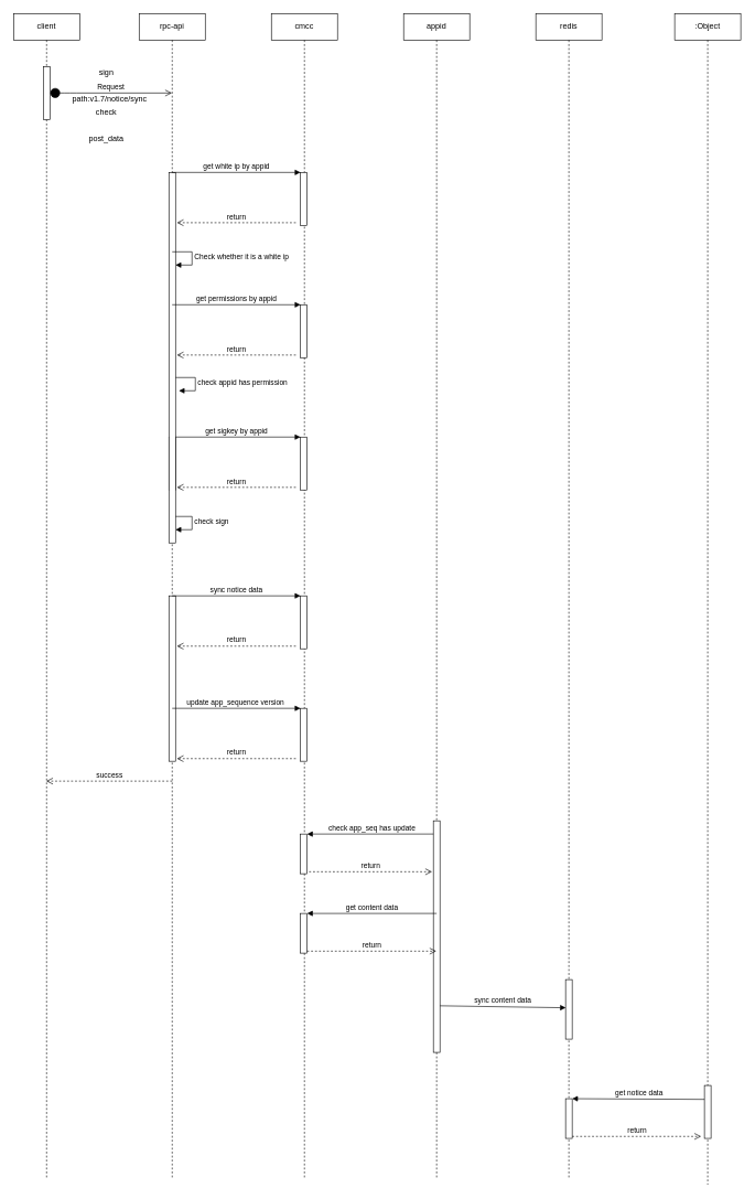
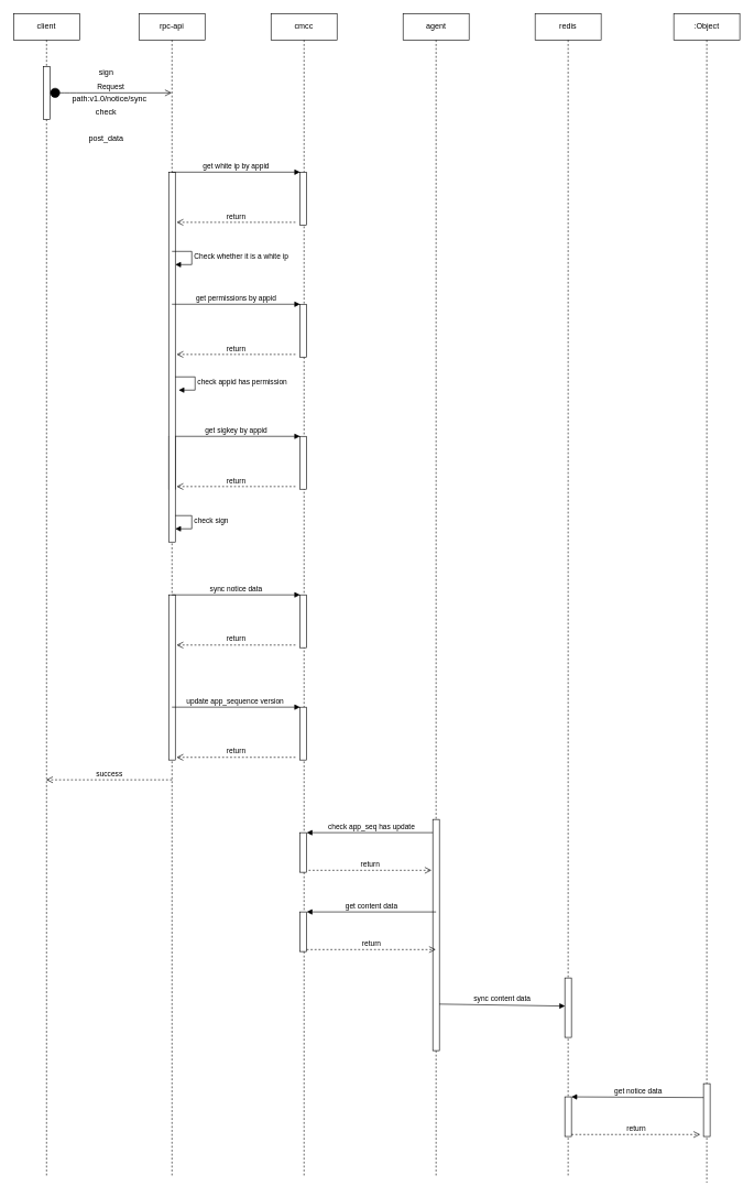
- <mxCell id="27" value="appid" style="shape=umlLifeline;perimeter=lifelinePerimeter;whiteSpace=wrap;html=1;container=1;collapsible=0;recursiveResize=0;outlineConnect=0;" parent="1" vertex="1"><mxGeometry x="610" y="20" width="100" height="1760" as="geometry" /></mxCell>
+ <mxCell id="27" value="agent" style="shape=umlLifeline;perimeter=lifelinePerimeter;whiteSpace=wrap;html=1;container=1;collapsible=0;recursiveResize=0;outlineConnect=0;" parent="1" vertex="1"><mxGeometry x="610" y="20" width="100" height="1760" as="geometry" /></mxCell>
- <mxCell id="18" value="path:v1.7/notice/sync" style="text;html=1;align=center;verticalAlign=middle;resizable=0;points=[];autosize=1;strokeColor=none;" parent="1" vertex="1"><mxGeometry x="100" y="140" width="130" height="20" as="geometry" /></mxCell>
+ <mxCell id="18" value="path:v1.0/notice/sync" style="text;html=1;align=center;verticalAlign=middle;resizable=0;points=[];autosize=1;strokeColor=none;" parent="1" vertex="1"><mxGeometry x="100" y="140" width="130" height="20" as="geometry" /></mxCell>
